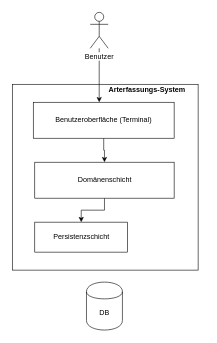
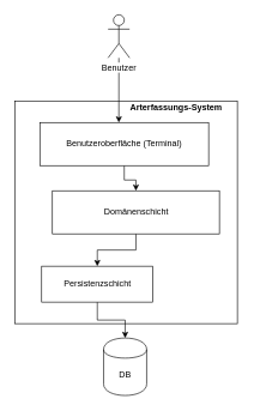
- <mxCell id="12" value="Domänenschicht" style="rounded=0;whiteSpace=wrap;html=1;" parent="1" vertex="1"><mxGeometry x="57.5" y="270" width="232.5" height="60" as="geometry" /></mxCell>
+ <mxCell id="12" value="Domänenschicht" style="rounded=0;whiteSpace=wrap;html=1;" parent="1" vertex="1"><mxGeometry x="72.5" y="265" width="232.5" height="60" as="geometry" /></mxCell>
+ <mxCell id="5" style="edgeStyle=orthogonalEdgeStyle;rounded=0;orthogonalLoop=1;jettySize=auto;html=1;entryX=0.5;entryY=0;entryDx=0;entryDy=0;endArrow=classic;endFill=1;" parent="1" source="6" target="4" edge="1"><mxGeometry relative="1" as="geometry" /></mxCell>
